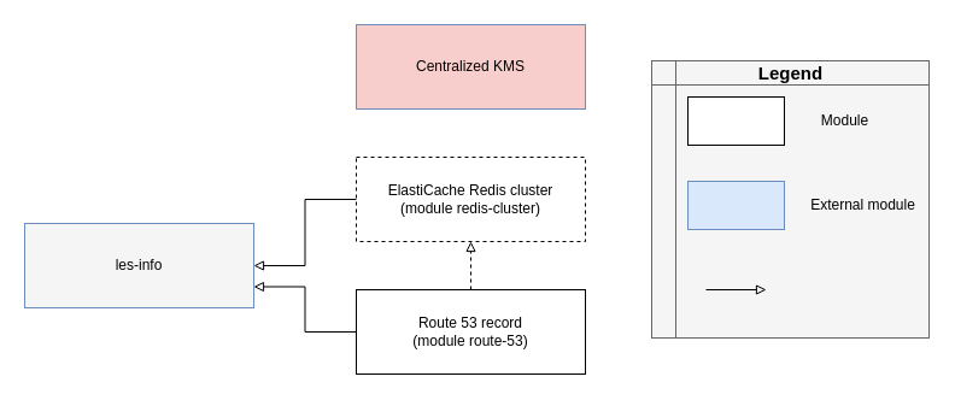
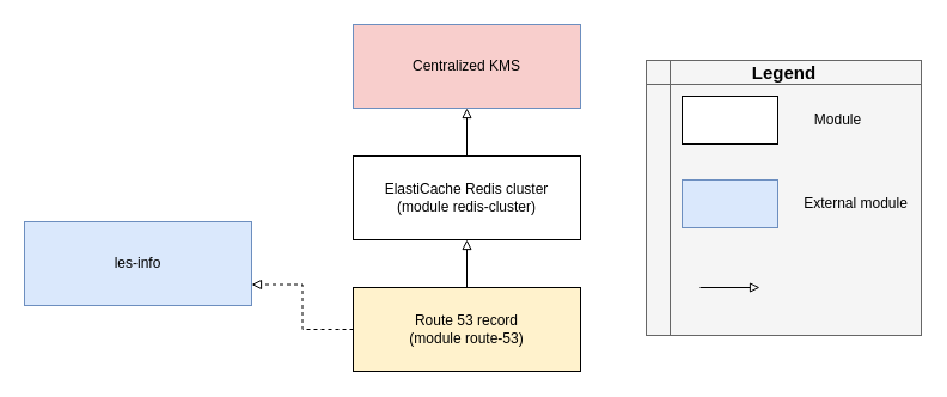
- <mxCell id="2" value="ElastiCache Redis cluster&lt;br&gt;(module redis-cluster)" style="rounded=0;whiteSpace=wrap;html=1;dashed=1;" parent="1" vertex="1"><mxGeometry x="295" y="130" width="190" height="70" as="geometry" /></mxCell>
+ <mxCell id="2" value="ElastiCache Redis cluster&lt;br&gt;(module redis-cluster)" style="rounded=0;whiteSpace=wrap;html=1;" parent="1" vertex="1"><mxGeometry x="295" y="130" width="190" height="70" as="geometry" /></mxCell>
- <mxCell id="14" style="edgeStyle=orthogonalEdgeStyle;rounded=0;orthogonalLoop=1;jettySize=auto;html=1;fontSize=15;endArrow=block;endFill=0;" parent="1" source="2" target="10" edge="1"><mxGeometry relative="1" as="geometry"><mxPoint x="390" y="130" as="sourcePoint" /><mxPoint x="530" y="90" as="targetPoint" /></mxGeometry></mxCell>
+ <mxCell id="14" style="edgeStyle=orthogonalEdgeStyle;rounded=0;orthogonalLoop=1;jettySize=auto;html=1;entryX=0.5;entryY=1;entryDx=0;entryDy=0;fontSize=15;endArrow=block;endFill=0;" parent="1" source="2" target="13" edge="1"><mxGeometry relative="1" as="geometry"><mxPoint x="390" y="130" as="sourcePoint" /><mxPoint x="530" y="90" as="targetPoint" /></mxGeometry></mxCell>
- <mxCell id="10" value="les-info" style="rounded=0;whiteSpace=wrap;html=1;fillColor=#f5f5f5;strokeColor=#6c8ebf;" parent="1" vertex="1"><mxGeometry x="20" y="185" width="190" height="70" as="geometry" /></mxCell>
+ <mxCell id="10" value="les-info" style="rounded=0;whiteSpace=wrap;html=1;fillColor=#dae8fc;strokeColor=#6c8ebf;" parent="1" vertex="1"><mxGeometry x="20" y="185" width="190" height="70" as="geometry" /></mxCell>
- <mxCell id="3" style="edgeStyle=orthogonalEdgeStyle;rounded=0;orthogonalLoop=1;jettySize=auto;html=1;exitX=0.5;exitY=0;exitDx=0;exitDy=0;entryX=0.5;entryY=1;entryDx=0;entryDy=0;endArrow=block;endFill=0;dashed=1;" parent="1" source="4" target="2" edge="1"><mxGeometry relative="1" as="geometry" /></mxCell>
+ <mxCell id="3" style="edgeStyle=orthogonalEdgeStyle;rounded=0;orthogonalLoop=1;jettySize=auto;html=1;exitX=0.5;exitY=0;exitDx=0;exitDy=0;entryX=0.5;entryY=1;entryDx=0;entryDy=0;endArrow=block;endFill=0;" parent="1" source="4" target="2" edge="1"><mxGeometry relative="1" as="geometry" /></mxCell>
- <mxCell id="15" style="edgeStyle=orthogonalEdgeStyle;rounded=0;orthogonalLoop=1;jettySize=auto;html=1;entryX=1;entryY=0.75;entryDx=0;entryDy=0;fontSize=15;endArrow=block;endFill=0;exitX=0;exitY=0.5;exitDx=0;exitDy=0;" edge="1" parent="1" source="4" target="10"><mxGeometry relative="1" as="geometry"><mxPoint x="305" y="175" as="sourcePoint" /><mxPoint x="220" y="207.5" as="targetPoint" /></mxGeometry></mxCell>
+ <mxCell id="15" style="edgeStyle=orthogonalEdgeStyle;rounded=0;orthogonalLoop=1;jettySize=auto;html=1;entryX=1;entryY=0.75;entryDx=0;entryDy=0;fontSize=15;endArrow=block;endFill=0;exitX=0;exitY=0.5;exitDx=0;exitDy=0;dashed=1;" edge="1" parent="1" source="4" target="10"><mxGeometry relative="1" as="geometry"><mxPoint x="305" y="175" as="sourcePoint" /><mxPoint x="220" y="207.5" as="targetPoint" /></mxGeometry></mxCell>
- <mxCell id="4" value="Route 53 record&lt;br&gt;(module route-53)" style="rounded=0;whiteSpace=wrap;html=1;" parent="1" vertex="1"><mxGeometry x="295" y="240" width="190" height="70" as="geometry" /></mxCell>
+ <mxCell id="4" value="Route 53 record&lt;br&gt;(module route-53)" style="rounded=0;whiteSpace=wrap;html=1;fillColor=#fff2cc;" parent="1" vertex="1"><mxGeometry x="295" y="240" width="190" height="70" as="geometry" /></mxCell>
